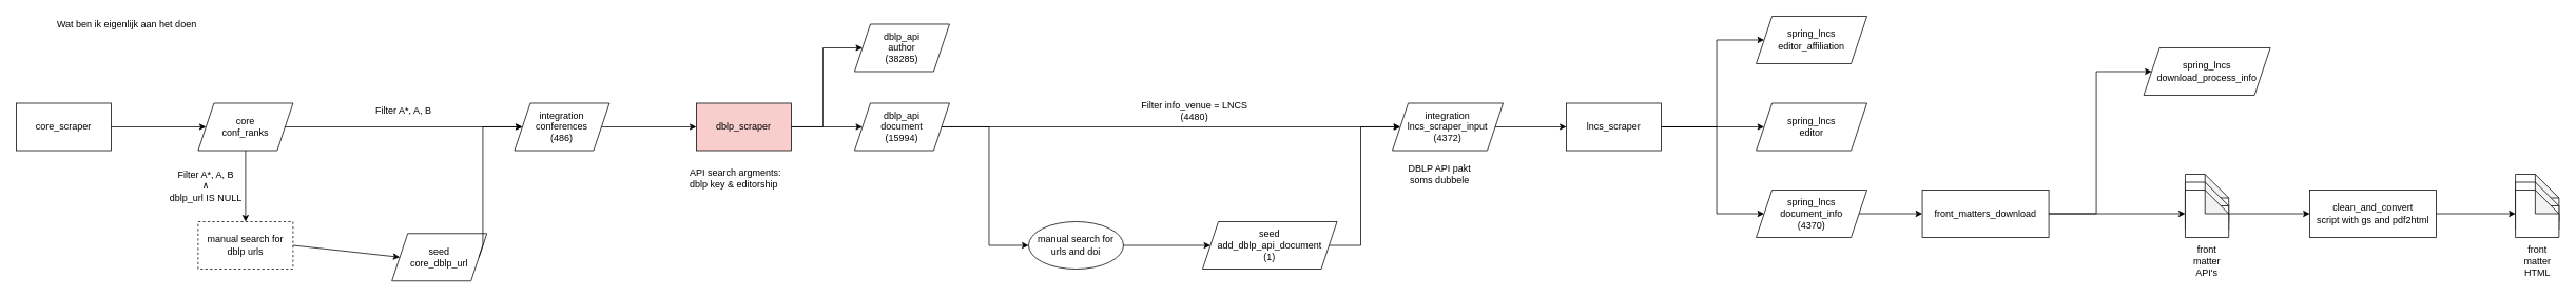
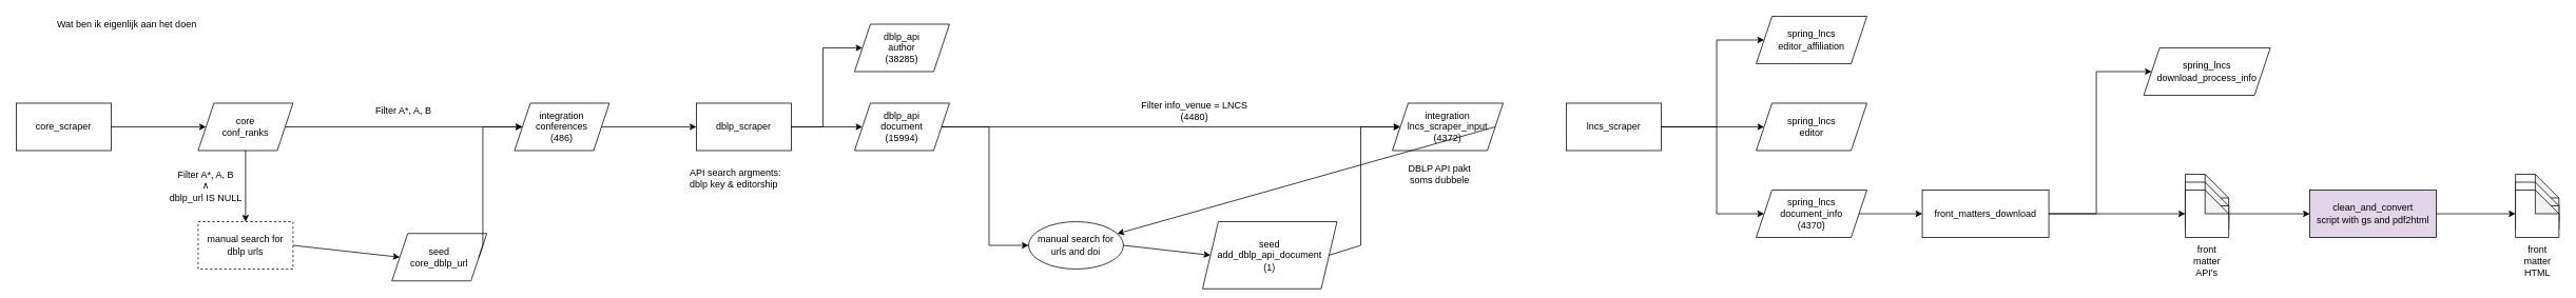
- <mxCell id="15" value="dblp_scraper" style="rounded=0;whiteSpace=wrap;html=1;fillColor=#f8cecc;" vertex="1" parent="1"><mxGeometry x="880" y="130" width="120" height="60" as="geometry" /></mxCell>
+ <mxCell id="15" value="dblp_scraper" style="rounded=0;whiteSpace=wrap;html=1;" vertex="1" parent="1"><mxGeometry x="880" y="130" width="120" height="60" as="geometry" /></mxCell>
- <mxCell id="29" value="" style="endArrow=classic;html=1;exitX=1;exitY=0.5;exitDx=0;exitDy=0;entryX=0;entryY=0.5;entryDx=0;entryDy=0;" edge="1" parent="1" source="26" target="25"><mxGeometry width="50" height="50" relative="1" as="geometry"><mxPoint x="1980" y="310" as="sourcePoint" /><mxPoint x="2030" y="172" as="targetPoint" /></mxGeometry></mxCell>
+ <mxCell id="29" value="" style="endArrow=classic;html=1;exitX=1;exitY=0.5;exitDx=0;exitDy=0;" edge="1" parent="1" source="26" target="21"><mxGeometry width="50" height="50" relative="1" as="geometry"><mxPoint x="1980" y="310" as="sourcePoint" /><mxPoint x="2030" y="172" as="targetPoint" /></mxGeometry></mxCell>
- <mxCell id="48" value="clean_and_convert&lt;br&gt;script with gs and pdf2html" style="rounded=0;whiteSpace=wrap;html=1;" vertex="1" parent="1"><mxGeometry x="2920" y="240" width="160" height="60" as="geometry" /></mxCell>
+ <mxCell id="48" value="clean_and_convert&lt;br&gt;script with gs and pdf2html" style="rounded=0;whiteSpace=wrap;html=1;fillColor=#e1d5e7;" vertex="1" parent="1"><mxGeometry x="2920" y="240" width="160" height="60" as="geometry" /></mxCell>
- <mxCell id="23" value="seed&lt;br&gt;add_dblp_api_document&lt;br&gt;(1)" style="shape=parallelogram;perimeter=parallelogramPerimeter;whiteSpace=wrap;html=1;fixedSize=1;" vertex="1" parent="1"><mxGeometry x="1520" y="280" width="170" height="60" as="geometry" /></mxCell>
+ <mxCell id="23" value="seed&lt;br&gt;add_dblp_api_document&lt;br&gt;(1)" style="shape=parallelogram;perimeter=parallelogramPerimeter;whiteSpace=wrap;html=1;fixedSize=1;" vertex="1" parent="1"><mxGeometry x="1520" y="280" width="170" height="85" as="geometry" /></mxCell>
